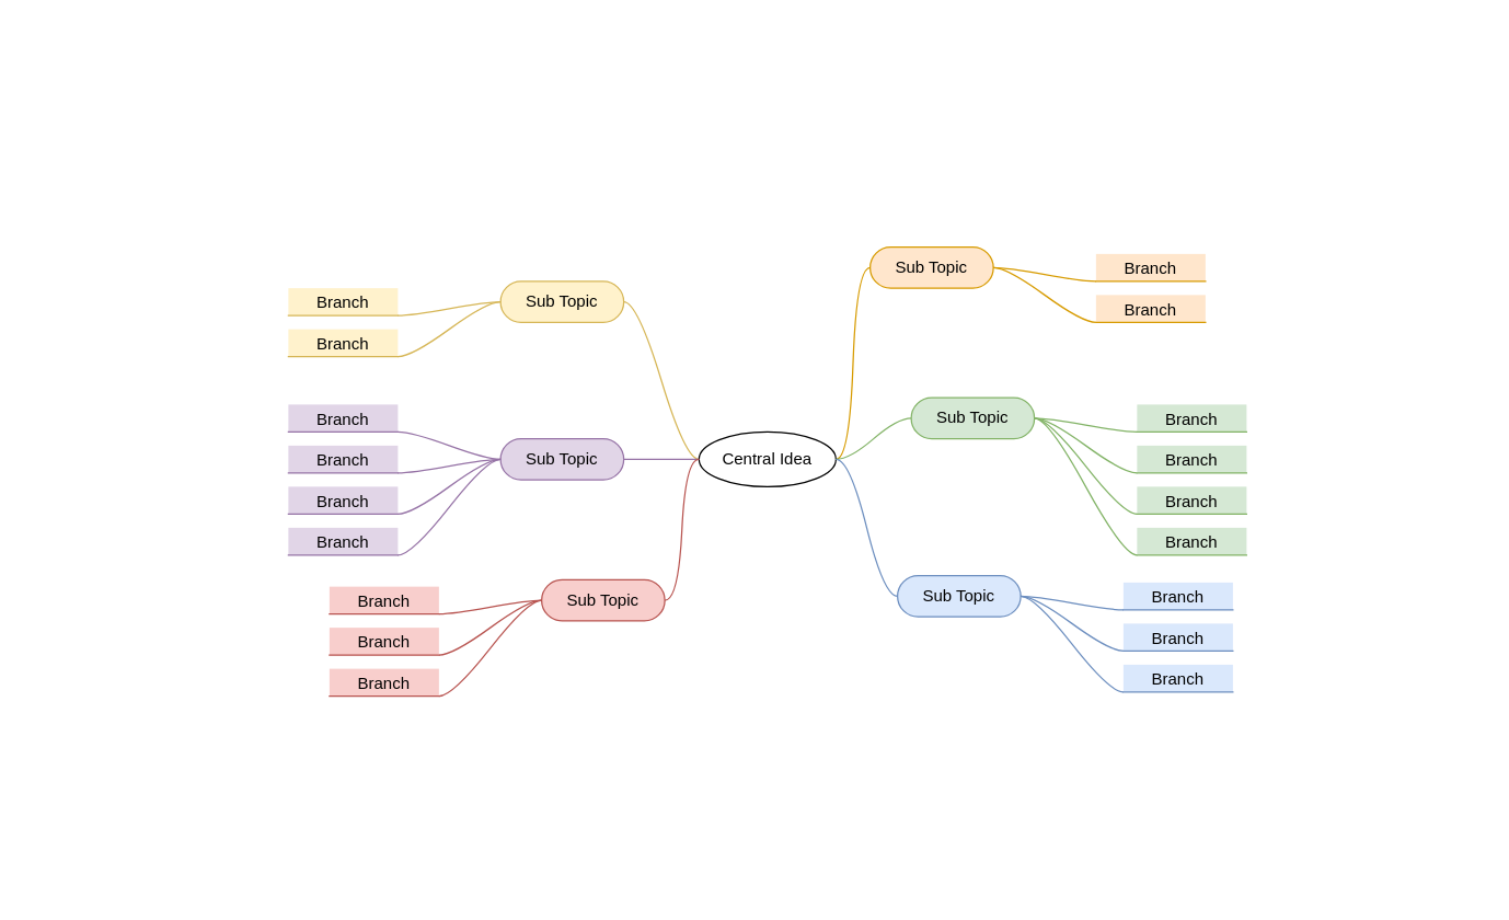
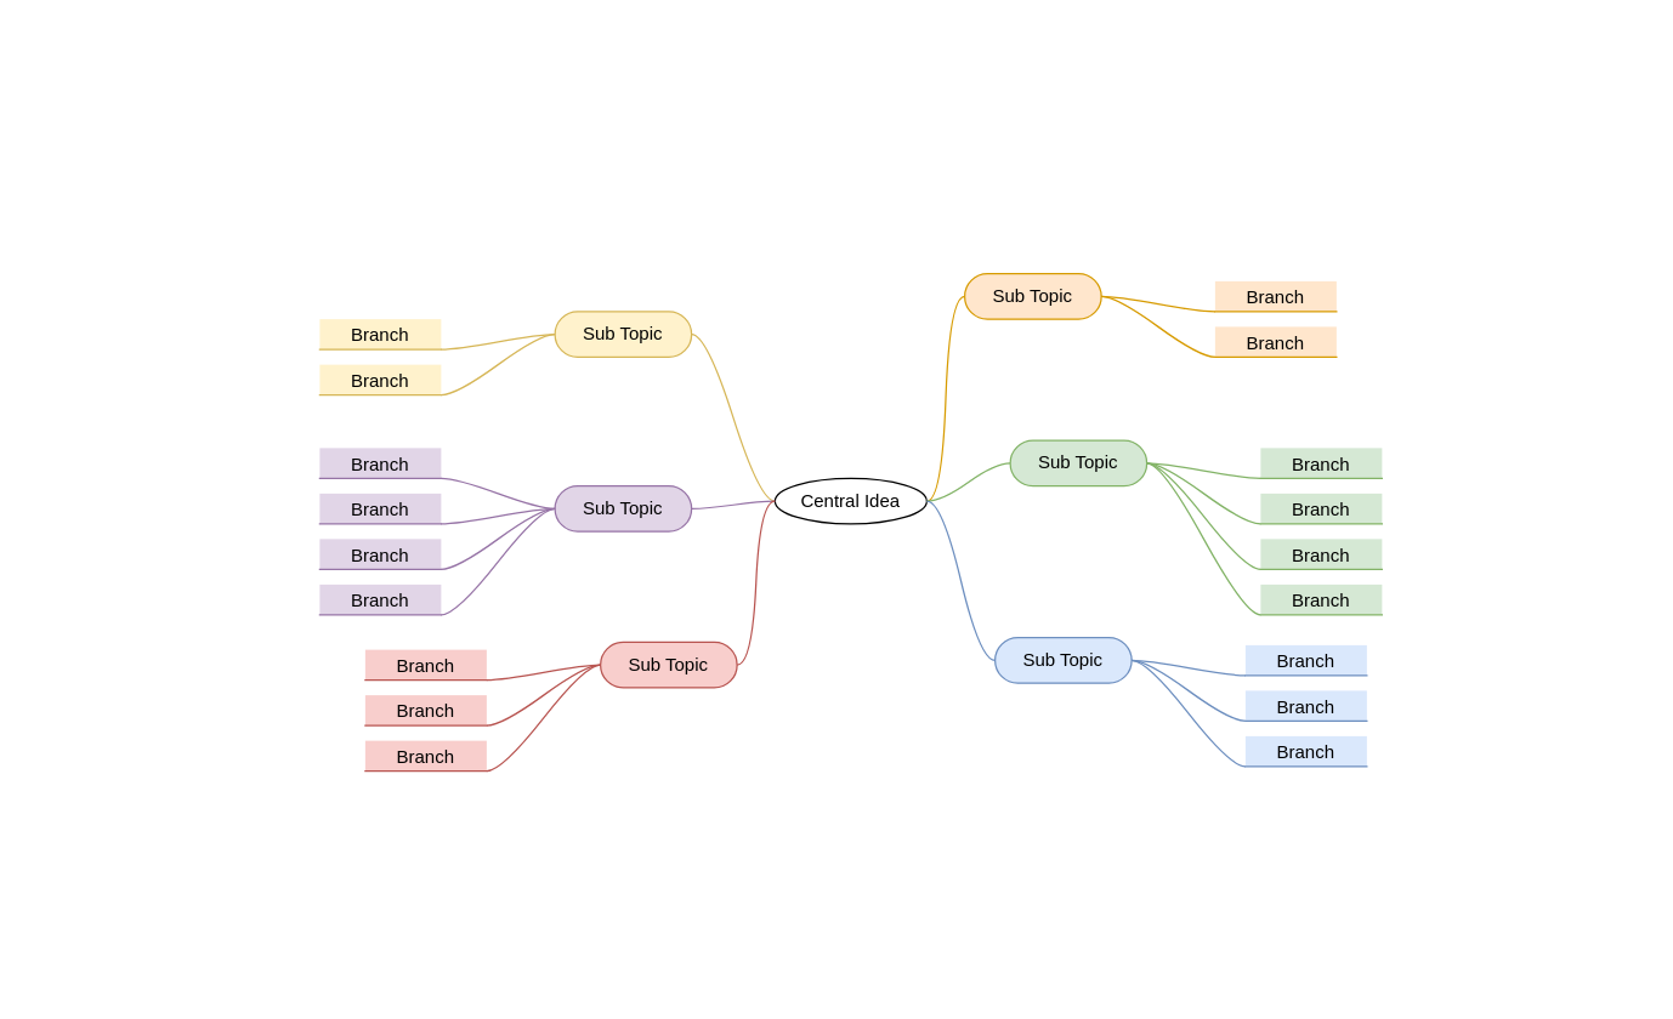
- <mxCell id="5" value="Central Idea" style="ellipse;whiteSpace=wrap;html=1;align=center;treeFolding=1;treeMoving=1;newEdgeStyle={&quot;edgeStyle&quot;:&quot;entityRelationEdgeStyle&quot;,&quot;startArrow&quot;:&quot;none&quot;,&quot;endArrow&quot;:&quot;none&quot;,&quot;segment&quot;:10,&quot;curved&quot;:1};" parent="2" vertex="1"><mxGeometry x="490" y="295" width="100" height="40" as="geometry" /></mxCell>
+ <mxCell id="5" value="Central Idea" style="ellipse;whiteSpace=wrap;html=1;align=center;treeFolding=1;treeMoving=1;newEdgeStyle={&quot;edgeStyle&quot;:&quot;entityRelationEdgeStyle&quot;,&quot;startArrow&quot;:&quot;none&quot;,&quot;endArrow&quot;:&quot;none&quot;,&quot;segment&quot;:10,&quot;curved&quot;:1};" parent="2" vertex="1"><mxGeometry x="490" y="295" width="100" height="30" as="geometry" /></mxCell>
